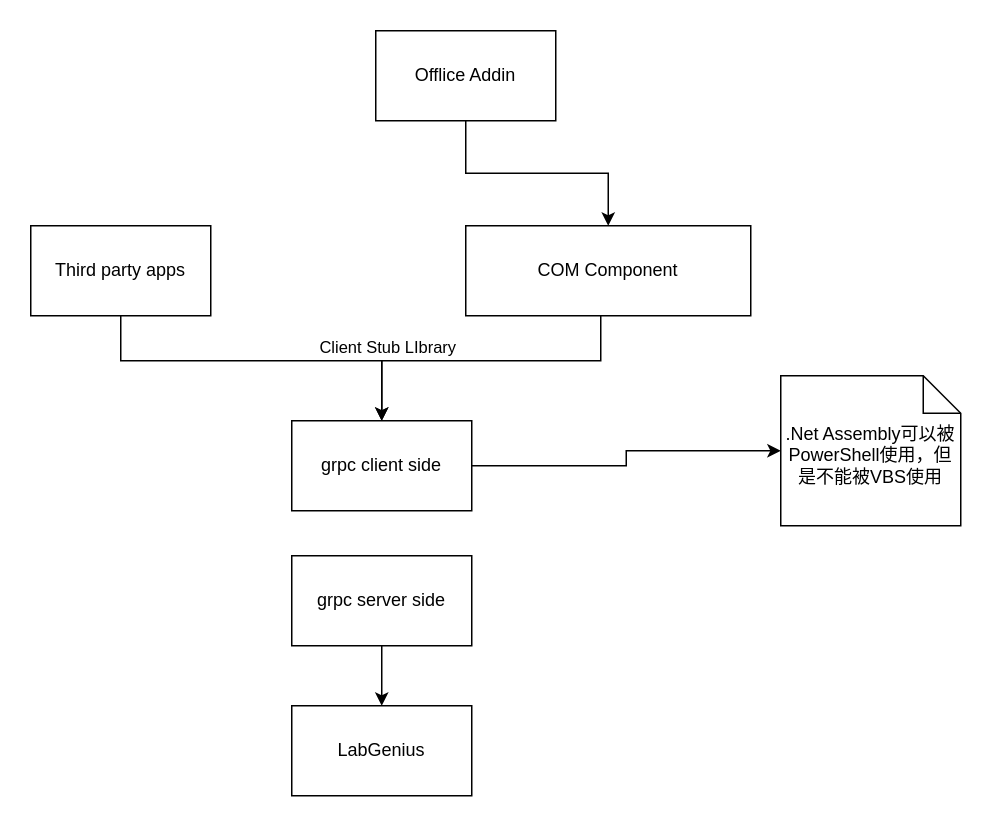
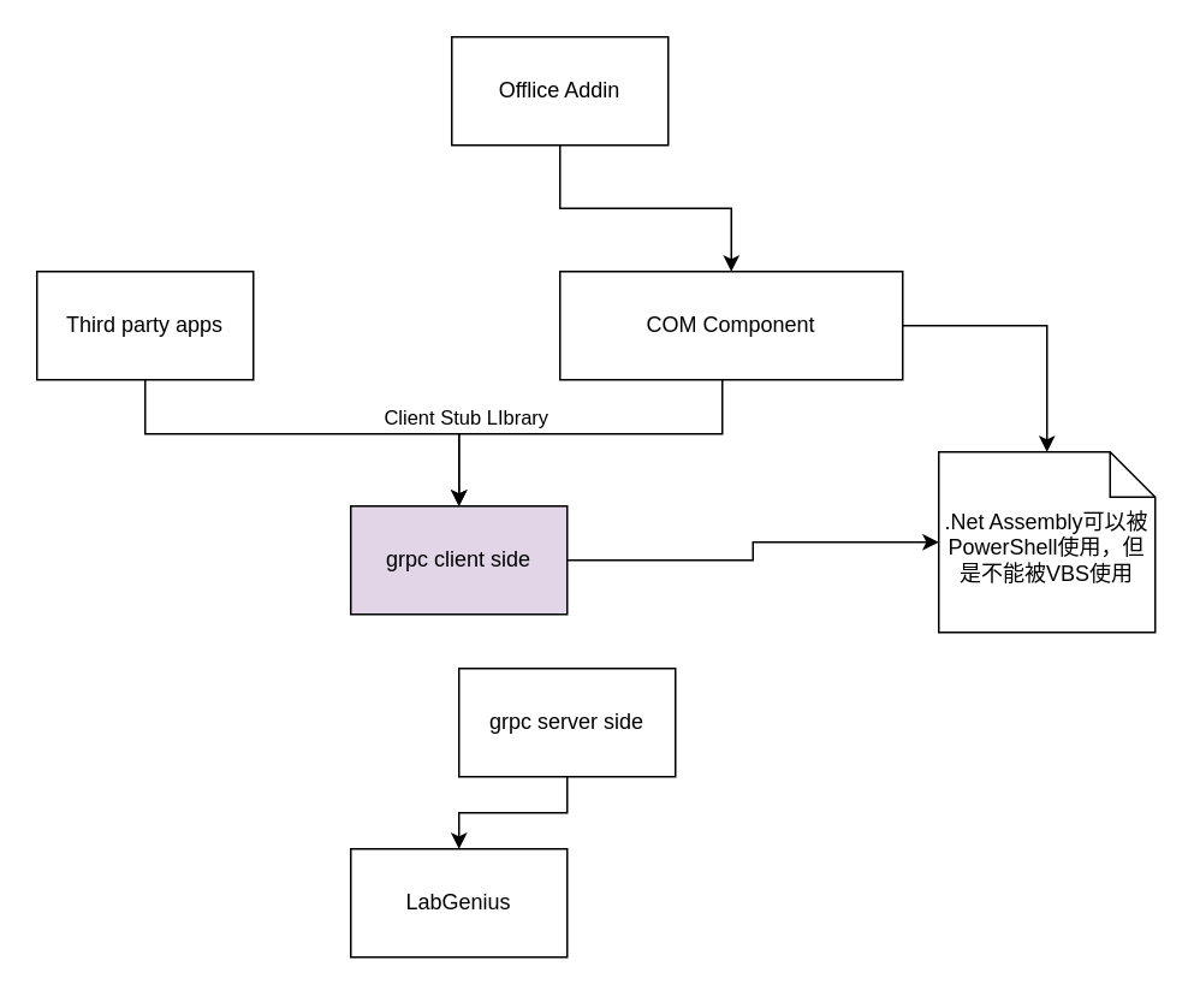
+ <mxCell id="11" style="edgeStyle=orthogonalEdgeStyle;rounded=0;orthogonalLoop=1;jettySize=auto;html=1;" edge="1" parent="1" source="12" target="15"><mxGeometry relative="1" as="geometry" /></mxCell>
- <mxCell id="6" value="grpc client side" style="rounded=0;whiteSpace=wrap;html=1;" vertex="1" parent="1"><mxGeometry x="194" y="280" width="120" height="60" as="geometry" /></mxCell>
+ <mxCell id="6" value="grpc client side" style="rounded=0;whiteSpace=wrap;html=1;fillColor=#e1d5e7;" vertex="1" parent="1"><mxGeometry x="194" y="280" width="120" height="60" as="geometry" /></mxCell>
- <mxCell id="4" value="grpc server side" style="rounded=0;whiteSpace=wrap;html=1;" vertex="1" parent="1"><mxGeometry x="194" y="370" width="120" height="60" as="geometry" /></mxCell>
+ <mxCell id="4" value="grpc server side" style="rounded=0;whiteSpace=wrap;html=1;" vertex="1" parent="1"><mxGeometry x="254" y="370" width="120" height="60" as="geometry" /></mxCell>
